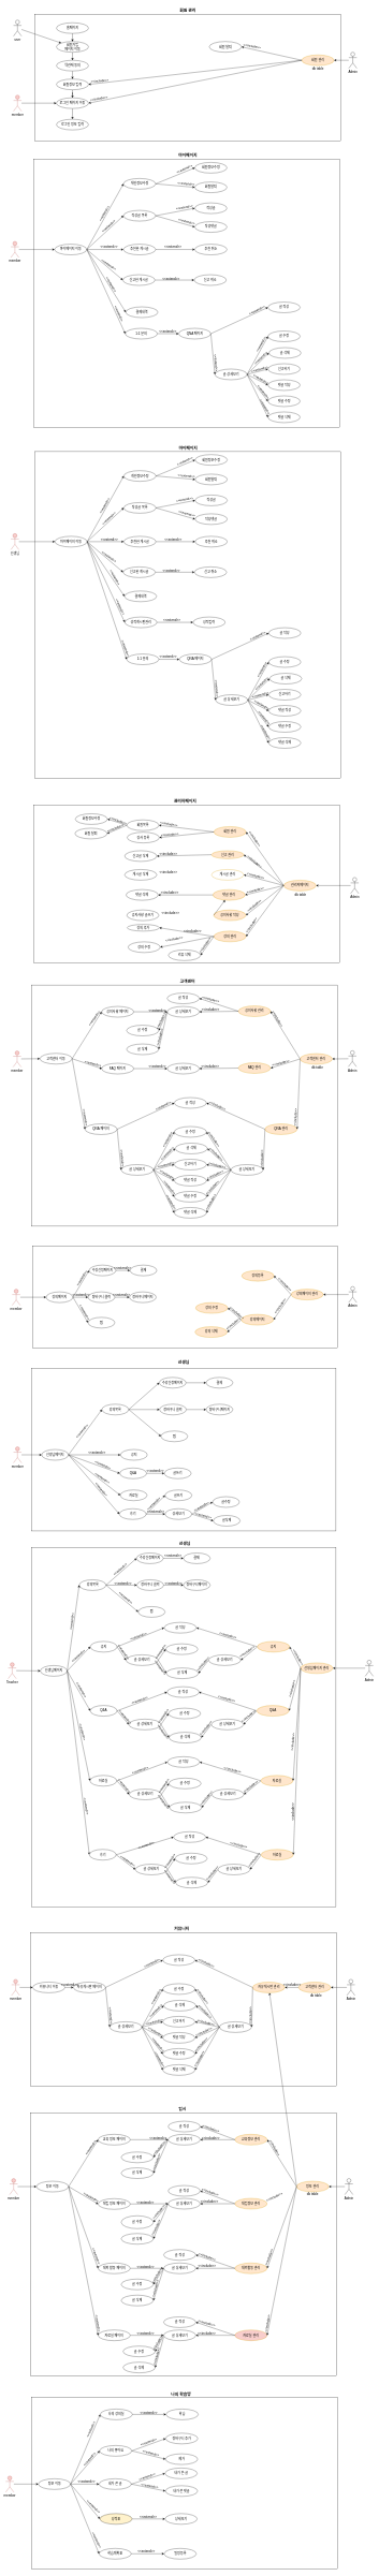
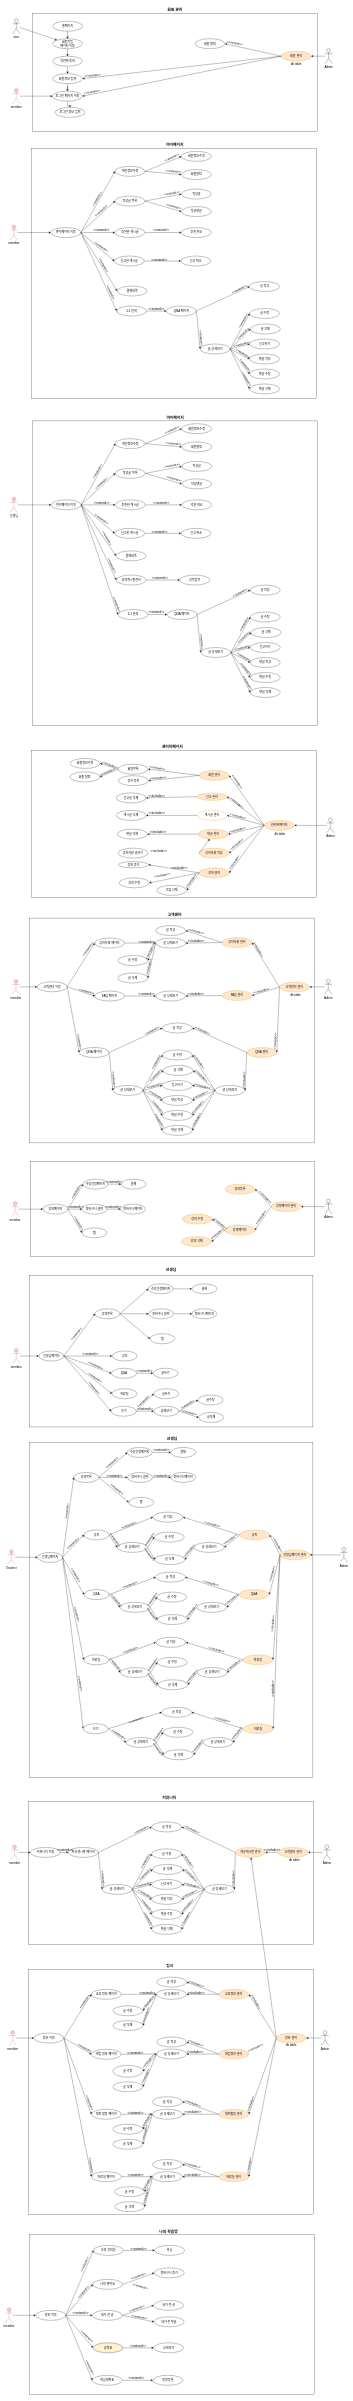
- <mxCell id="14" value="로그인 정보 입력" style="ellipse;whiteSpace=wrap;html=1;" parent="1" vertex="1"><mxGeometry x="209.76" y="440" width="120" height="40" as="geometry" /></mxCell>
+ <mxCell id="14" value="로그인 정보 입력" style="ellipse;whiteSpace=wrap;html=1;" parent="1" vertex="1"><mxGeometry x="219.76" y="425" width="120" height="40" as="geometry" /></mxCell>
+ <mxCell id="309" value="" style="endArrow=classic;html=1;rounded=0;entryX=1;entryY=0.5;entryDx=0;entryDy=0;exitX=0;exitY=0.5;exitDx=0;exitDy=0;" parent="1" source="291" target="305" edge="1"><mxGeometry width="50" height="50" relative="1" as="geometry"><mxPoint x="798.23" y="3169" as="sourcePoint" /><mxPoint x="594.23" y="3169" as="targetPoint" /></mxGeometry></mxCell>
- <mxCell id="81" value="자료실 관리" style="ellipse;whiteSpace=wrap;html=1;fillColor=#f8cecc;strokeColor=#d79b00;" parent="1" vertex="1"><mxGeometry x="875.38" y="8688" width="120" height="40" as="geometry" /></mxCell>
+ <mxCell id="81" value="자료실 관리" style="ellipse;whiteSpace=wrap;html=1;fillColor=#ffe6cc;strokeColor=#d79b00;" parent="1" vertex="1"><mxGeometry x="875.38" y="8688" width="120" height="40" as="geometry" /></mxCell>
- <mxCell id="695" value="" style="endArrow=classic;html=1;rounded=0;entryX=0;entryY=0.5;entryDx=0;entryDy=0;exitX=1;exitY=0.5;exitDx=0;exitDy=0;" parent="1" source="672" target="692" edge="1"><mxGeometry width="50" height="50" relative="1" as="geometry"><mxPoint x="500.97" y="9149" as="sourcePoint" /><mxPoint x="626.97" y="9103" as="targetPoint" /></mxGeometry></mxCell>
- <mxCell id="692" value="제거" style="ellipse;whiteSpace=wrap;html=1;" parent="1" vertex="1"><mxGeometry x="616.73" y="9150" width="120" height="40" as="geometry" /></mxCell>
